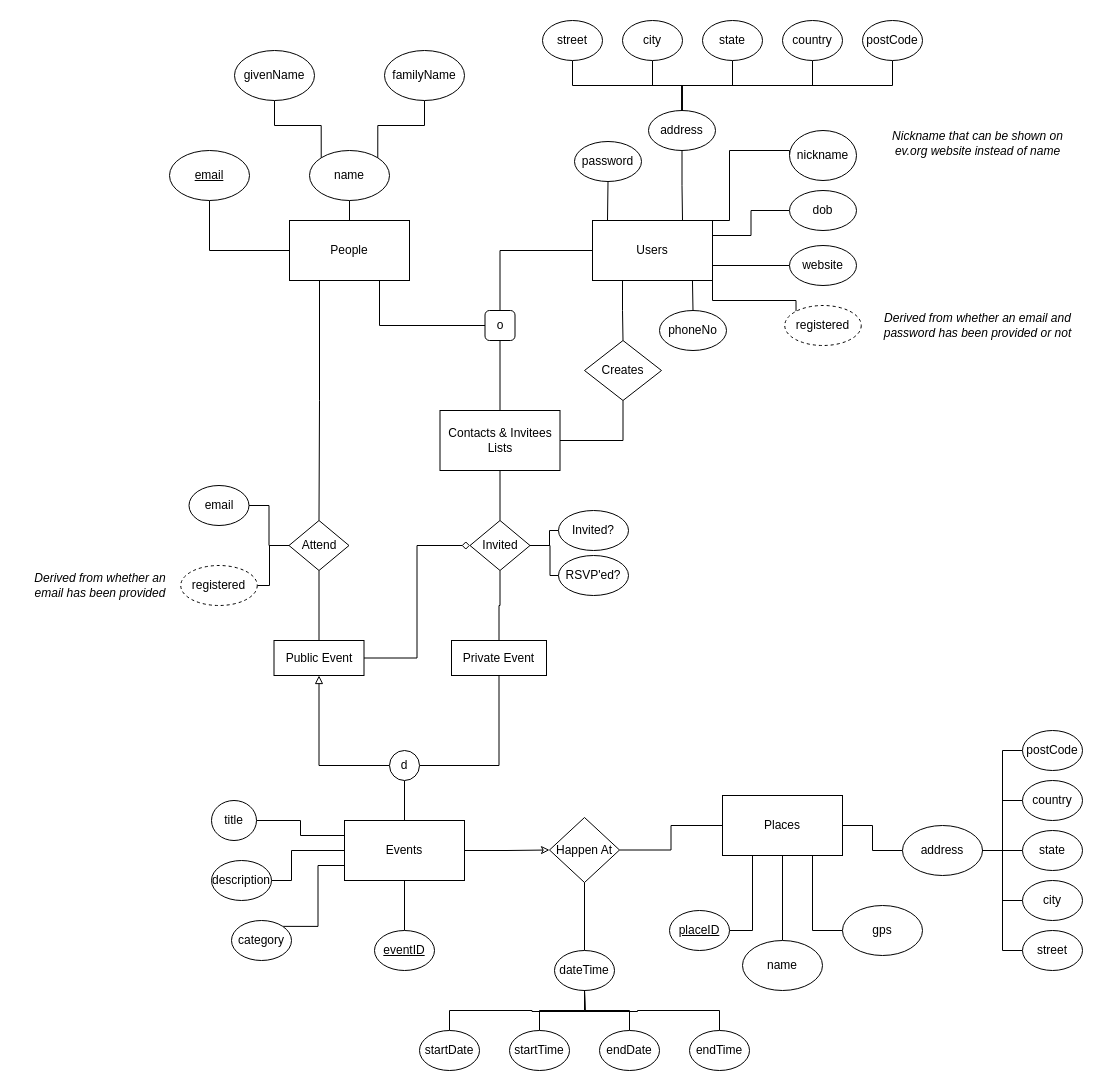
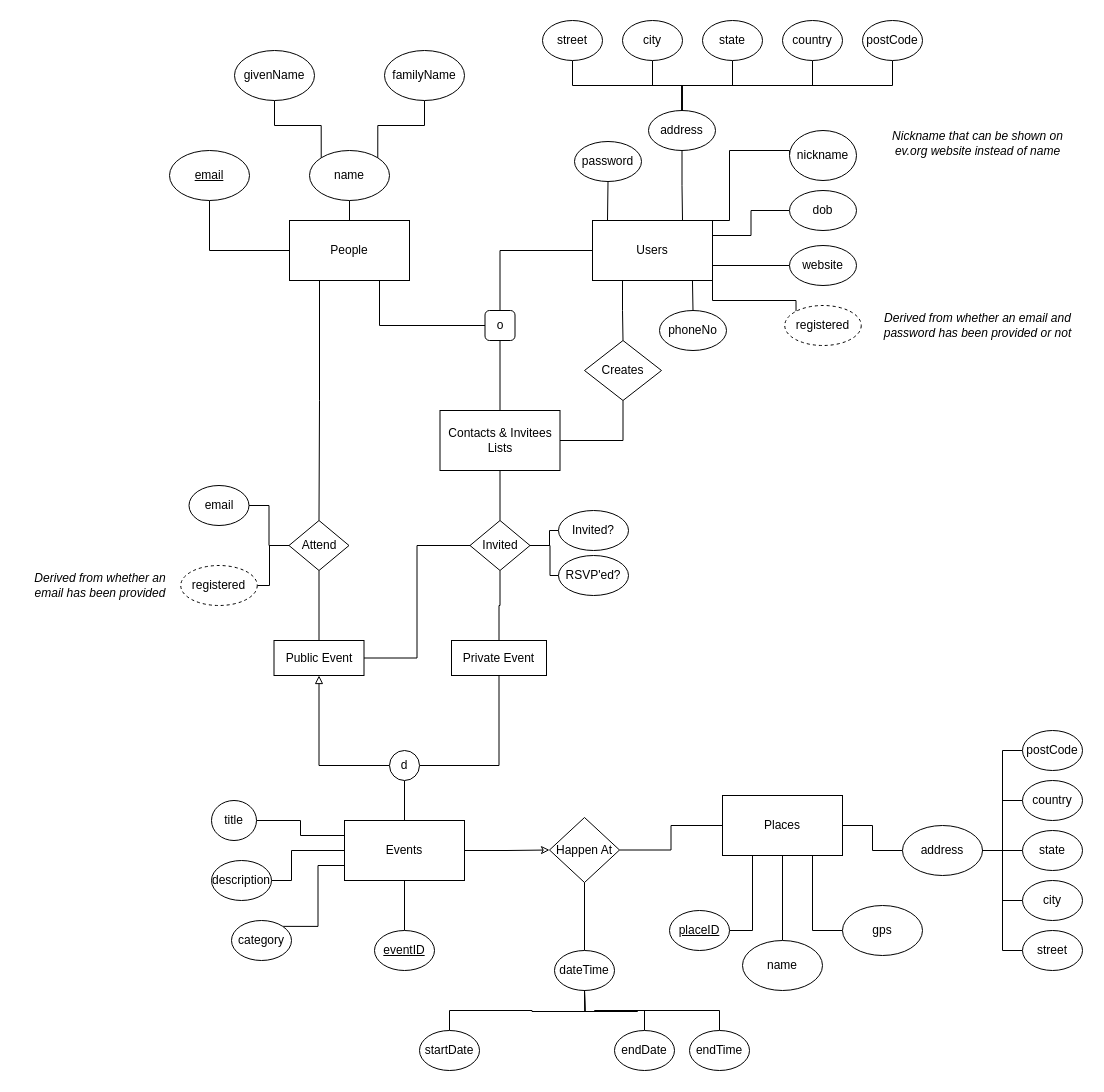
- <mxCell id="71" style="edgeStyle=orthogonalEdgeStyle;rounded=0;orthogonalLoop=1;jettySize=auto;html=1;exitX=1;exitY=0.5;exitDx=0;exitDy=0;entryX=0;entryY=0.5;entryDx=0;entryDy=0;endArrow=diamond;endFill=0;" edge="1" parent="1" source="72" target="22"><mxGeometry relative="1" as="geometry" /></mxCell>
+ <mxCell id="71" style="edgeStyle=orthogonalEdgeStyle;rounded=0;orthogonalLoop=1;jettySize=auto;html=1;exitX=1;exitY=0.5;exitDx=0;exitDy=0;entryX=0;entryY=0.5;entryDx=0;entryDy=0;endArrow=none;endFill=0;" edge="1" parent="1" source="72" target="22"><mxGeometry relative="1" as="geometry" /></mxCell>
- <mxCell id="89" style="edgeStyle=orthogonalEdgeStyle;rounded=0;orthogonalLoop=1;jettySize=auto;html=1;exitX=0.5;exitY=0;exitDx=0;exitDy=0;entryX=0.5;entryY=1;entryDx=0;entryDy=0;endArrow=none;endFill=0;" edge="1" parent="1" source="90" target="86"><mxGeometry relative="1" as="geometry" /></mxCell>
- <mxCell id="90" value="startTime" style="ellipse;whiteSpace=wrap;html=1;" vertex="1" parent="1"><mxGeometry x="509" y="1030" width="60" height="40" as="geometry" /></mxCell>
- <mxCell id="92" value="endDate" style="ellipse;whiteSpace=wrap;html=1;" vertex="1" parent="1"><mxGeometry x="599" y="1030" width="60" height="40" as="geometry" /></mxCell>
+ <mxCell id="92" value="endDate" style="ellipse;whiteSpace=wrap;html=1;" vertex="1" parent="1"><mxGeometry x="614" y="1030" width="60" height="40" as="geometry" /></mxCell>
